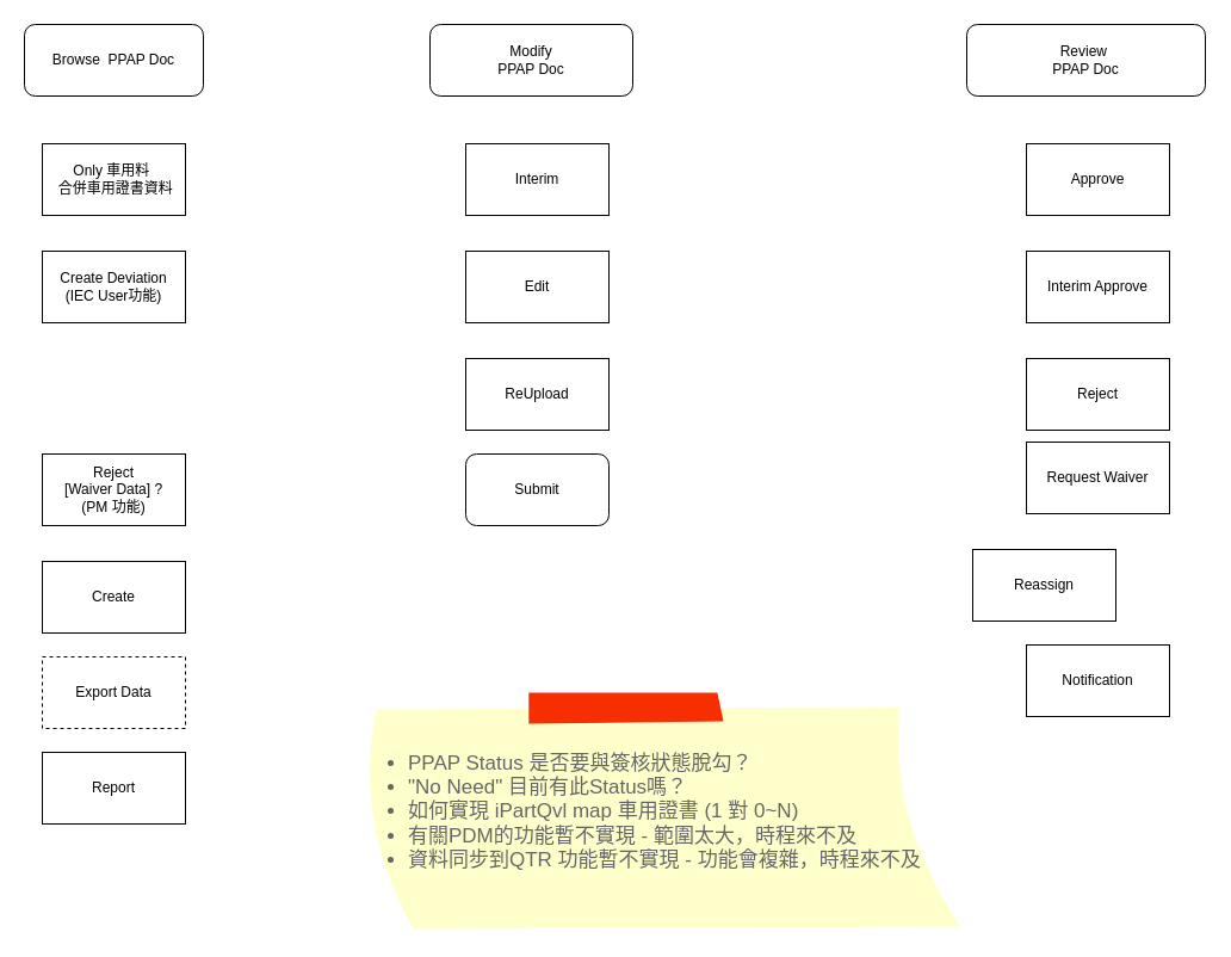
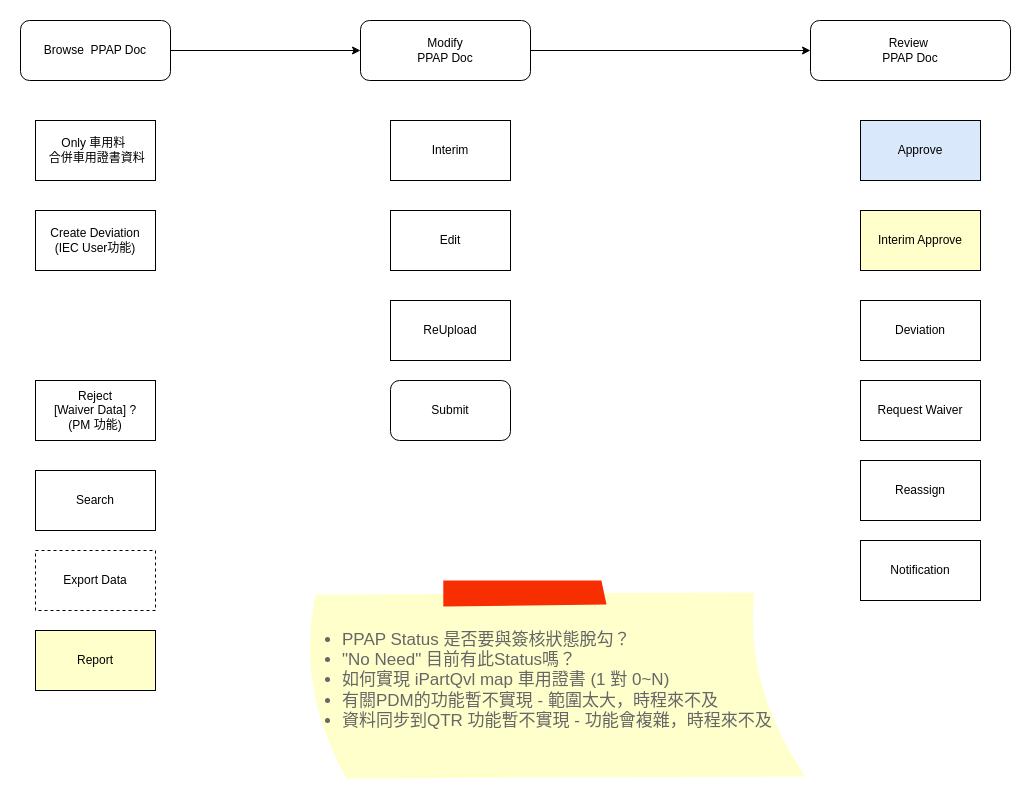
+ <mxCell id="2" value="" style="edgeStyle=orthogonalEdgeStyle;rounded=0;orthogonalLoop=1;jettySize=auto;html=1;" parent="1" source="3" target="5" edge="1"><mxGeometry relative="1" as="geometry" /></mxCell>
+ <mxCell id="4" value="" style="edgeStyle=orthogonalEdgeStyle;rounded=0;orthogonalLoop=1;jettySize=auto;html=1;entryX=0;entryY=0.5;entryDx=0;entryDy=0;" parent="1" source="5" target="6" edge="1"><mxGeometry relative="1" as="geometry"><mxPoint x="520" y="50" as="targetPoint" /></mxGeometry></mxCell>
- <mxCell id="7" value="Approve" style="rounded=0;whiteSpace=wrap;html=1;" parent="1" vertex="1"><mxGeometry x="860" y="120" width="120" height="60" as="geometry" /></mxCell>
+ <mxCell id="7" value="Approve" style="rounded=0;whiteSpace=wrap;html=1;fillColor=#dae8fc;" parent="1" vertex="1"><mxGeometry x="860" y="120" width="120" height="60" as="geometry" /></mxCell>
- <mxCell id="9" value="Interim Approve" style="rounded=0;whiteSpace=wrap;html=1;" parent="1" vertex="1"><mxGeometry x="860" y="210" width="120" height="60" as="geometry" /></mxCell>
+ <mxCell id="9" value="Interim Approve" style="rounded=0;whiteSpace=wrap;html=1;fillColor=#ffffcc;" parent="1" vertex="1"><mxGeometry x="860" y="210" width="120" height="60" as="geometry" /></mxCell>
- <mxCell id="8" value="Reject" style="rounded=0;whiteSpace=wrap;html=1;" parent="1" vertex="1"><mxGeometry x="860" y="300" width="120" height="60" as="geometry" /></mxCell>
+ <mxCell id="8" value="Deviation" style="rounded=0;whiteSpace=wrap;html=1;" parent="1" vertex="1"><mxGeometry x="860" y="300" width="120" height="60" as="geometry" /></mxCell>
- <mxCell id="15" value="Request Waiver" style="rounded=0;whiteSpace=wrap;html=1;" parent="1" vertex="1"><mxGeometry x="860" y="370" width="120" height="60" as="geometry" /></mxCell>
+ <mxCell id="15" value="Request Waiver" style="rounded=0;whiteSpace=wrap;html=1;" parent="1" vertex="1"><mxGeometry x="860" y="380" width="120" height="60" as="geometry" /></mxCell>
- <mxCell id="10" value="Reassign" style="rounded=0;whiteSpace=wrap;html=1;" parent="1" vertex="1"><mxGeometry x="815" y="460" width="120" height="60" as="geometry" /></mxCell>
+ <mxCell id="10" value="Reassign" style="rounded=0;whiteSpace=wrap;html=1;" parent="1" vertex="1"><mxGeometry x="860" y="460" width="120" height="60" as="geometry" /></mxCell>
- <mxCell id="20" value="Create" style="rounded=0;whiteSpace=wrap;html=1;" parent="1" vertex="1"><mxGeometry x="35" y="470" width="120" height="60" as="geometry" /></mxCell>
+ <mxCell id="20" value="Search" style="rounded=0;whiteSpace=wrap;html=1;" parent="1" vertex="1"><mxGeometry x="35" y="470" width="120" height="60" as="geometry" /></mxCell>
- <mxCell id="23" value="Report" style="rounded=0;whiteSpace=wrap;html=1;" parent="1" vertex="1"><mxGeometry x="35" y="630" width="120" height="60" as="geometry" /></mxCell>
+ <mxCell id="23" value="Report" style="rounded=0;whiteSpace=wrap;html=1;fillColor=#ffffcc;" parent="1" vertex="1"><mxGeometry x="35" y="630" width="120" height="60" as="geometry" /></mxCell>
